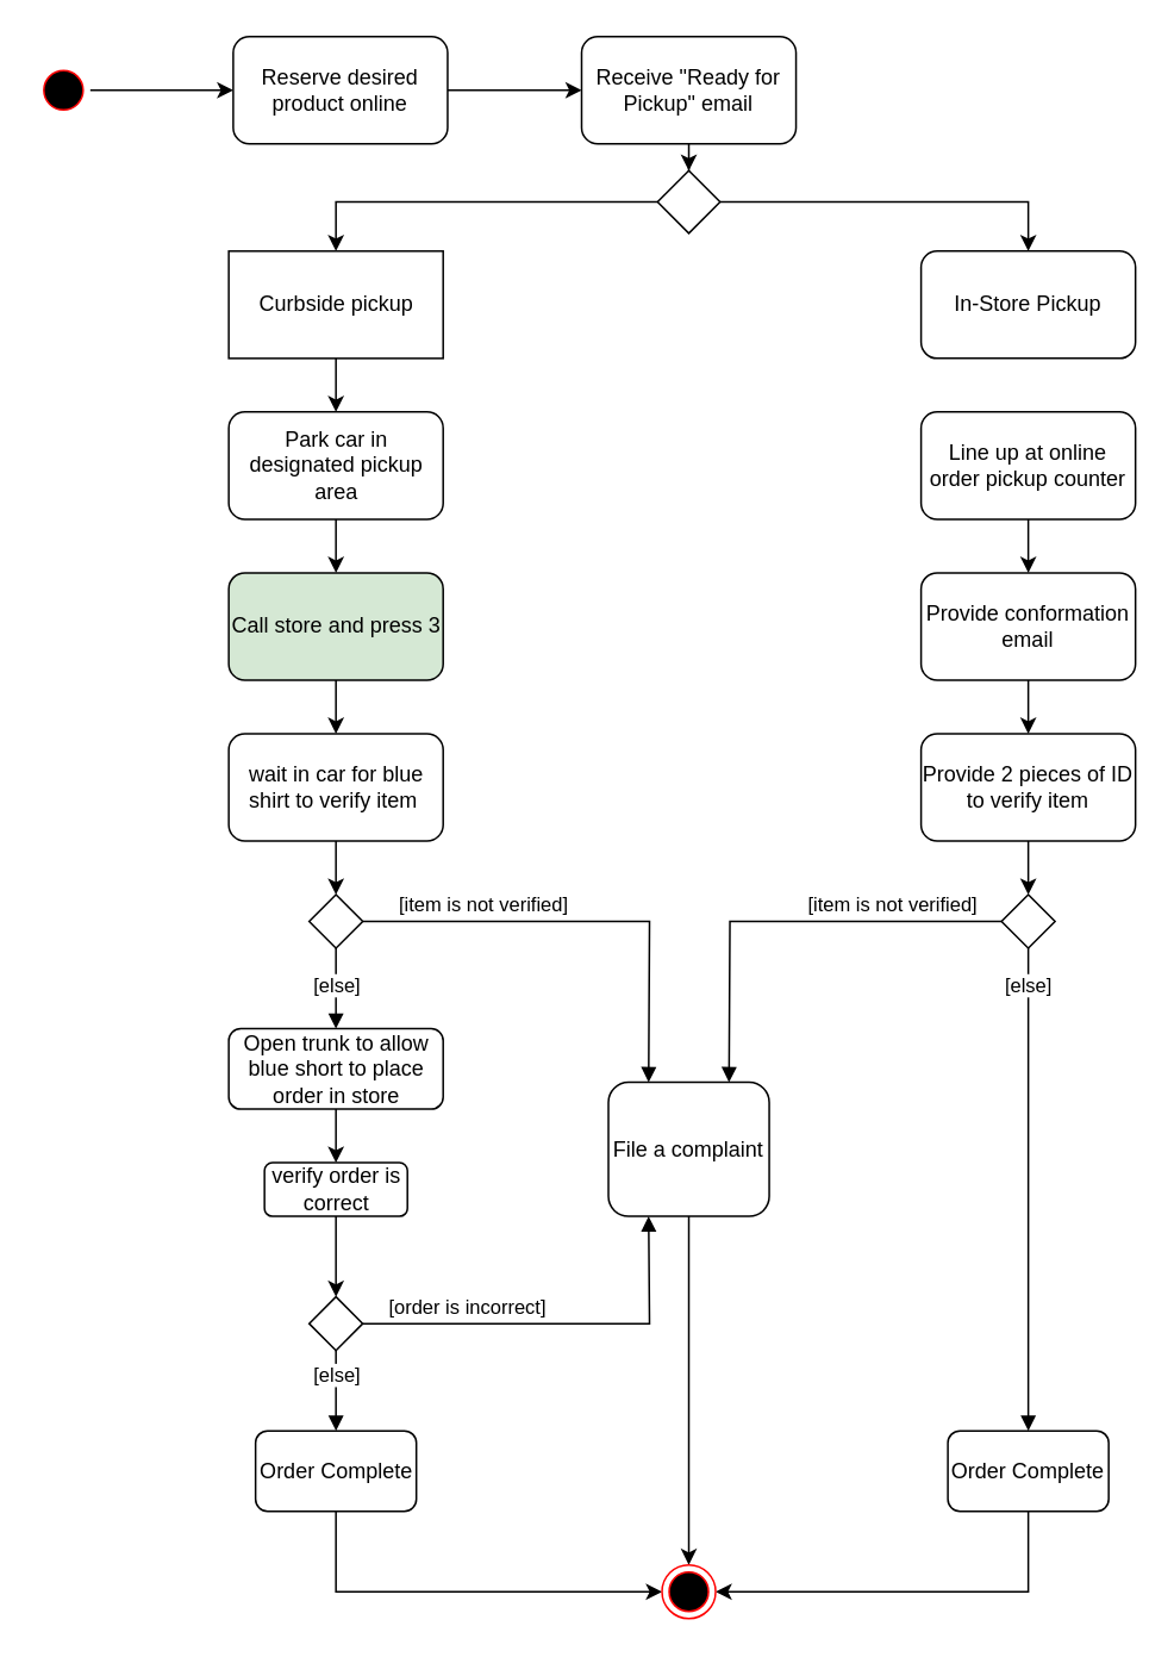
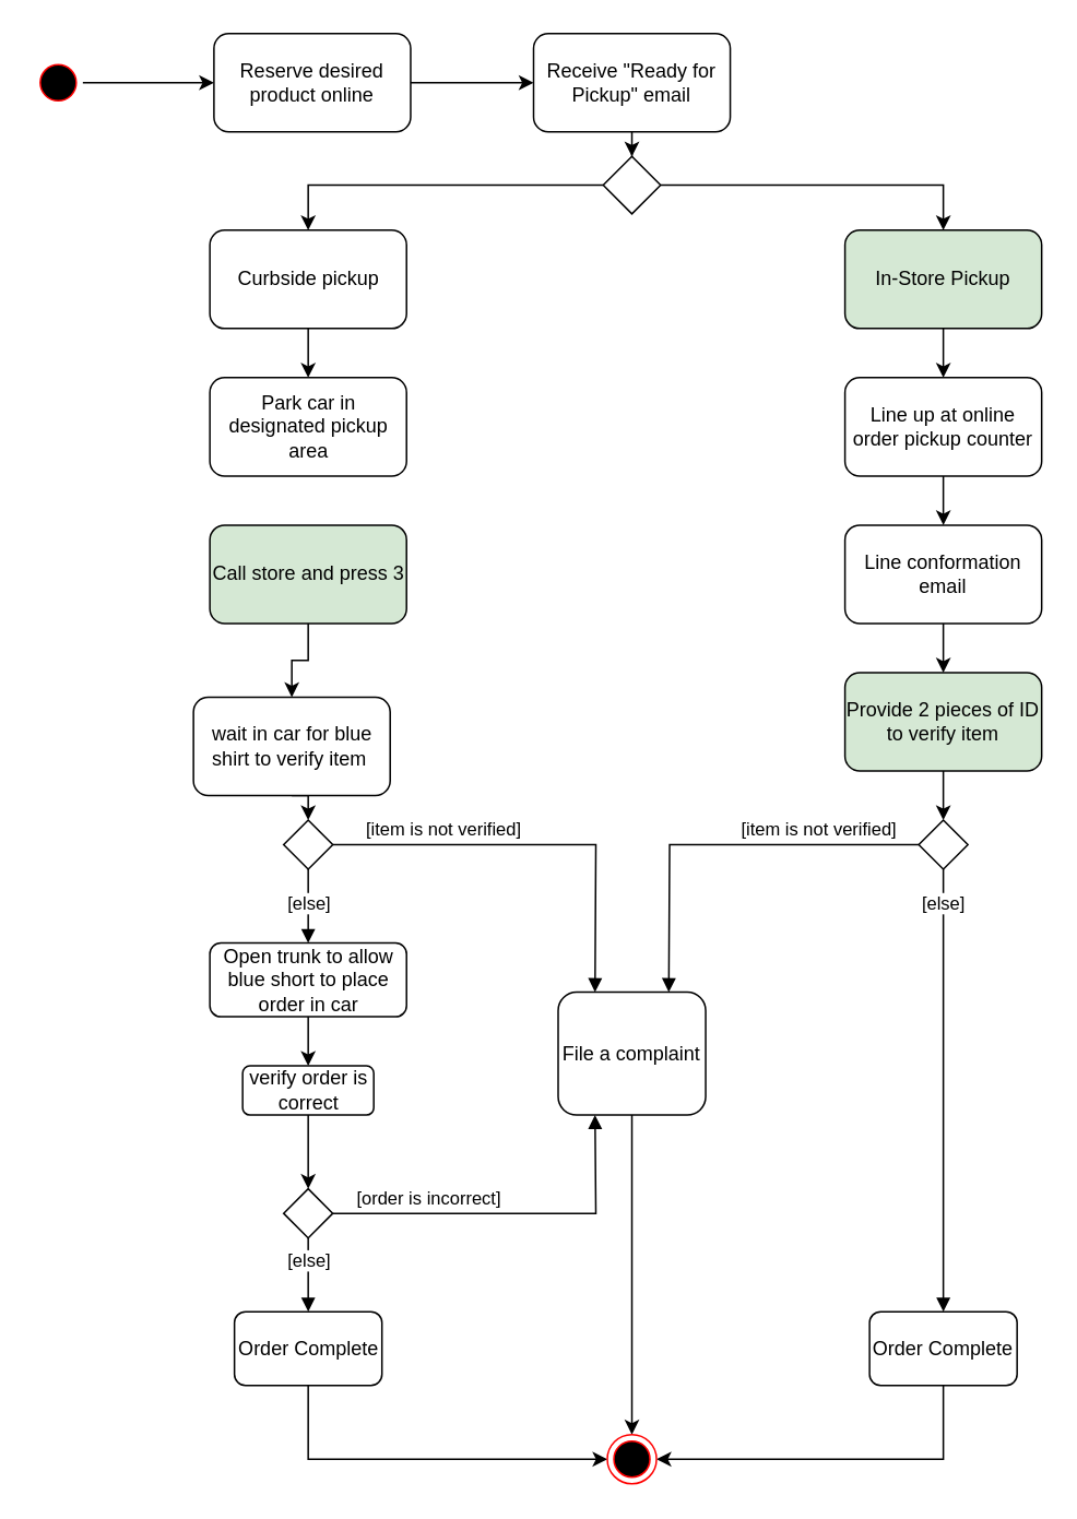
- <mxCell id="12" value="Curbside pickup" style="whiteSpace=wrap;html=1;rounded=0;" vertex="1" parent="1"><mxGeometry x="127.5" y="140" width="120" height="60" as="geometry" /></mxCell>
+ <mxCell id="12" value="Curbside pickup" style="rounded=1;whiteSpace=wrap;html=1;" vertex="1" parent="1"><mxGeometry x="127.5" y="140" width="120" height="60" as="geometry" /></mxCell>
- <mxCell id="14" value="In-Store Pickup" style="rounded=1;whiteSpace=wrap;html=1;" vertex="1" parent="1"><mxGeometry x="515" y="140" width="120" height="60" as="geometry" /></mxCell>
+ <mxCell id="14" value="In-Store Pickup" style="rounded=1;whiteSpace=wrap;html=1;fillColor=#d5e8d4;" vertex="1" parent="1"><mxGeometry x="515" y="140" width="120" height="60" as="geometry" /></mxCell>
+ <mxCell id="13" style="edgeStyle=orthogonalEdgeStyle;rounded=0;orthogonalLoop=1;jettySize=auto;html=1;exitX=0.5;exitY=1;exitDx=0;exitDy=0;entryX=0.5;entryY=0;entryDx=0;entryDy=0;" edge="1" parent="1" source="14" target="36"><mxGeometry relative="1" as="geometry" /></mxCell>
- <mxCell id="15" style="edgeStyle=orthogonalEdgeStyle;rounded=0;orthogonalLoop=1;jettySize=auto;html=1;exitX=0.5;exitY=1;exitDx=0;exitDy=0;entryX=0.5;entryY=0;entryDx=0;entryDy=0;" edge="1" parent="1" source="16" target="20"><mxGeometry relative="1" as="geometry" /></mxCell>
- <mxCell id="38" value="Provide conformation email" style="rounded=1;whiteSpace=wrap;html=1;" vertex="1" parent="1"><mxGeometry x="515" y="320" width="120" height="60" as="geometry" /></mxCell>
+ <mxCell id="38" value="Line conformation email" style="rounded=1;whiteSpace=wrap;html=1;" vertex="1" parent="1"><mxGeometry x="515" y="320" width="120" height="60" as="geometry" /></mxCell>
- <mxCell id="18" value="wait in car for blue shirt to verify item&amp;nbsp;" style="rounded=1;whiteSpace=wrap;html=1;" vertex="1" parent="1"><mxGeometry x="127.5" y="410" width="120" height="60" as="geometry" /></mxCell>
+ <mxCell id="18" value="wait in car for blue shirt to verify item&amp;nbsp;" style="rounded=1;whiteSpace=wrap;html=1;" vertex="1" parent="1"><mxGeometry x="117.5" y="425" width="120" height="60" as="geometry" /></mxCell>
- <mxCell id="40" value="Provide 2 pieces of ID to verify item" style="whiteSpace=wrap;html=1;rounded=1;" vertex="1" parent="1"><mxGeometry x="515" y="410" width="120" height="60" as="geometry" /></mxCell>
+ <mxCell id="40" value="Provide 2 pieces of ID to verify item" style="whiteSpace=wrap;html=1;rounded=1;fillColor=#d5e8d4;" vertex="1" parent="1"><mxGeometry x="515" y="410" width="120" height="60" as="geometry" /></mxCell>
- <mxCell id="27" value="Open trunk to allow blue short to place order in store" style="rounded=1;whiteSpace=wrap;html=1;" vertex="1" parent="1"><mxGeometry x="127.5" y="575" width="120" height="45" as="geometry" /></mxCell>
+ <mxCell id="27" value="Open trunk to allow blue short to place order in car" style="rounded=1;whiteSpace=wrap;html=1;" vertex="1" parent="1"><mxGeometry x="127.5" y="575" width="120" height="45" as="geometry" /></mxCell>
